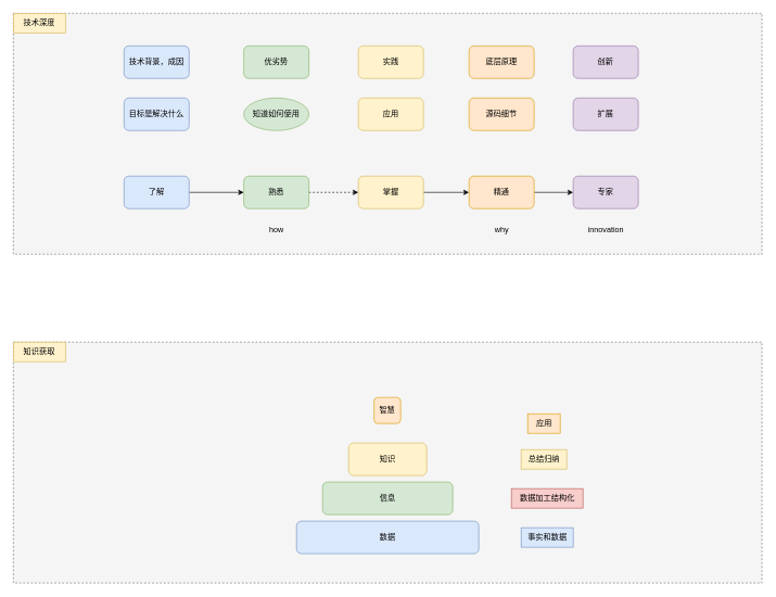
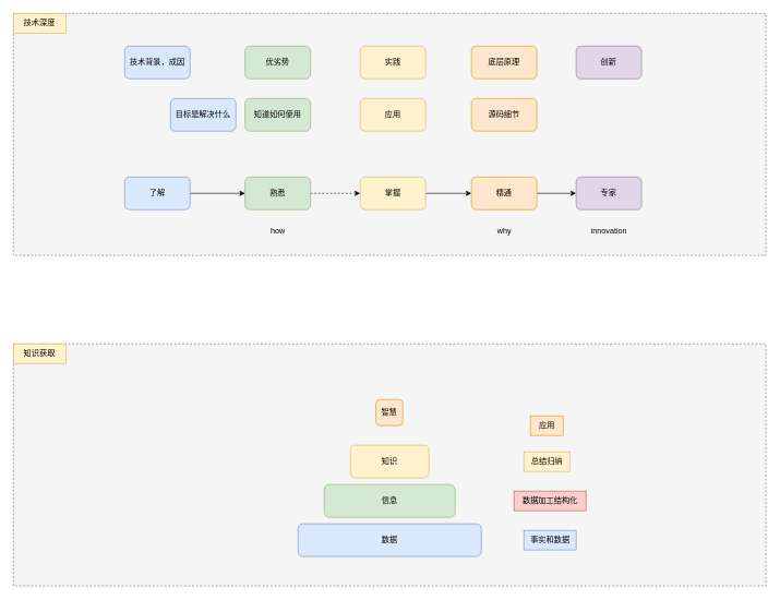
- <mxCell id="18" value="目标是解决什么" style="rounded=1;whiteSpace=wrap;html=1;fillColor=#dae8fc;strokeColor=#6c8ebf;" vertex="1" parent="1"><mxGeometry x="190" y="150" width="100" height="50" as="geometry" /></mxCell>
+ <mxCell id="18" value="目标是解决什么" style="rounded=1;whiteSpace=wrap;html=1;fillColor=#dae8fc;strokeColor=#6c8ebf;" vertex="1" parent="1"><mxGeometry x="260" y="150" width="100" height="50" as="geometry" /></mxCell>
- <mxCell id="20" value="知道如何使用" style="ellipse;whiteSpace=wrap;html=1;fillColor=#d5e8d4;strokeColor=#82b366;" vertex="1" parent="1"><mxGeometry x="374" y="150" width="100" height="50" as="geometry" /></mxCell>
+ <mxCell id="20" value="知道如何使用" style="rounded=1;whiteSpace=wrap;html=1;fillColor=#d5e8d4;strokeColor=#82b366;" vertex="1" parent="1"><mxGeometry x="374" y="150" width="100" height="50" as="geometry" /></mxCell>
- <mxCell id="27" value="扩展" style="rounded=1;whiteSpace=wrap;html=1;fillColor=#e1d5e7;strokeColor=#9673a6;" vertex="1" parent="1"><mxGeometry x="880" y="150" width="100" height="50" as="geometry" /></mxCell>
